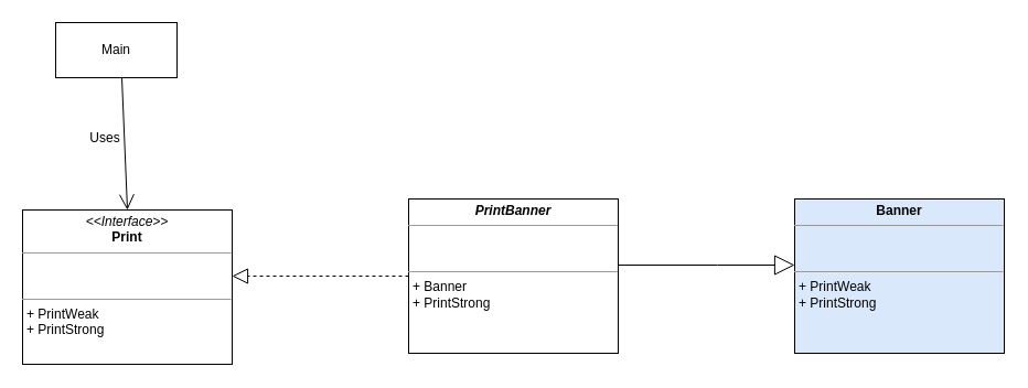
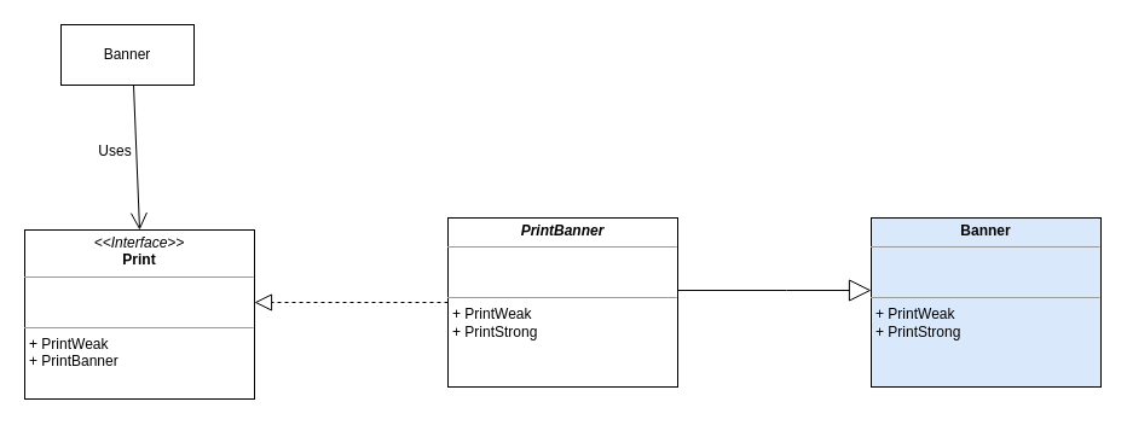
- <mxCell id="2" value="Main" style="html=1;whiteSpace=wrap;" parent="1" vertex="1"><mxGeometry x="50" y="20" width="110" height="50" as="geometry" /></mxCell>
+ <mxCell id="2" value="Banner" style="html=1;whiteSpace=wrap;" parent="1" vertex="1"><mxGeometry x="50" y="20" width="110" height="50" as="geometry" /></mxCell>
- <mxCell id="6" value="&lt;p style=&quot;margin:0px;margin-top:4px;text-align:center;&quot;&gt;&lt;i&gt;&lt;b&gt;PrintBanner&lt;/b&gt;&lt;/i&gt;&lt;/p&gt;&lt;hr size=&quot;1&quot;&gt;&lt;p style=&quot;margin:0px;margin-left:4px;&quot;&gt;&lt;br&gt;&lt;br&gt;&lt;/p&gt;&lt;hr size=&quot;1&quot;&gt;&lt;p style=&quot;margin:0px;margin-left:4px;&quot;&gt;+ Banner&lt;br&gt;+ PrintStrong&lt;/p&gt;" style="verticalAlign=top;align=left;overflow=fill;fontSize=12;fontFamily=Helvetica;html=1;whiteSpace=wrap;" parent="1" vertex="1"><mxGeometry x="370" y="180" width="190" height="140" as="geometry" /></mxCell>
+ <mxCell id="6" value="&lt;p style=&quot;margin:0px;margin-top:4px;text-align:center;&quot;&gt;&lt;i&gt;&lt;b&gt;PrintBanner&lt;/b&gt;&lt;/i&gt;&lt;/p&gt;&lt;hr size=&quot;1&quot;&gt;&lt;p style=&quot;margin:0px;margin-left:4px;&quot;&gt;&lt;br&gt;&lt;br&gt;&lt;/p&gt;&lt;hr size=&quot;1&quot;&gt;&lt;p style=&quot;margin:0px;margin-left:4px;&quot;&gt;+ PrintWeak&lt;br&gt;+ PrintStrong&lt;/p&gt;" style="verticalAlign=top;align=left;overflow=fill;fontSize=12;fontFamily=Helvetica;html=1;whiteSpace=wrap;" parent="1" vertex="1"><mxGeometry x="370" y="180" width="190" height="140" as="geometry" /></mxCell>
- <mxCell id="3" value="&lt;p style=&quot;margin:0px;margin-top:4px;text-align:center;&quot;&gt;&lt;i&gt;&amp;lt;&amp;lt;Interface&amp;gt;&amp;gt;&lt;/i&gt;&lt;br&gt;&lt;b&gt;Print&lt;/b&gt;&lt;/p&gt;&lt;hr size=&quot;1&quot;&gt;&lt;p style=&quot;margin:0px;margin-left:4px;&quot;&gt;&lt;br&gt;&lt;br&gt;&lt;/p&gt;&lt;hr size=&quot;1&quot;&gt;&lt;p style=&quot;margin:0px;margin-left:4px;&quot;&gt;+ PrintWeak&lt;br&gt;+ PrintStrong&lt;/p&gt;" style="verticalAlign=top;align=left;overflow=fill;fontSize=12;fontFamily=Helvetica;html=1;whiteSpace=wrap;" parent="1" vertex="1"><mxGeometry x="20" y="190" width="190" height="140" as="geometry" /></mxCell>
+ <mxCell id="3" value="&lt;p style=&quot;margin:0px;margin-top:4px;text-align:center;&quot;&gt;&lt;i&gt;&amp;lt;&amp;lt;Interface&amp;gt;&amp;gt;&lt;/i&gt;&lt;br&gt;&lt;b&gt;Print&lt;/b&gt;&lt;/p&gt;&lt;hr size=&quot;1&quot;&gt;&lt;p style=&quot;margin:0px;margin-left:4px;&quot;&gt;&lt;br&gt;&lt;br&gt;&lt;/p&gt;&lt;hr size=&quot;1&quot;&gt;&lt;p style=&quot;margin:0px;margin-left:4px;&quot;&gt;+ PrintWeak&lt;br&gt;+ PrintBanner&lt;/p&gt;" style="verticalAlign=top;align=left;overflow=fill;fontSize=12;fontFamily=Helvetica;html=1;whiteSpace=wrap;" parent="1" vertex="1"><mxGeometry x="20" y="190" width="190" height="140" as="geometry" /></mxCell>
